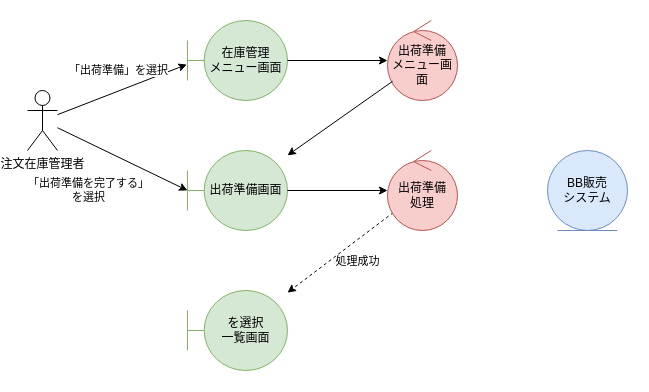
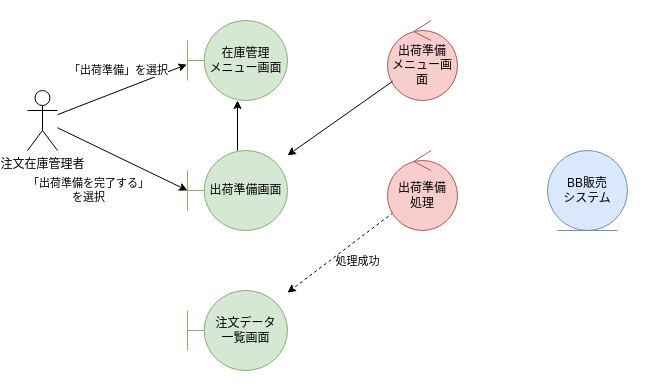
- <mxCell id="9" value="" style="endArrow=classic;html=1;" parent="1" source="3" target="8" edge="1"><mxGeometry width="50" height="50" relative="1" as="geometry"><mxPoint x="605" y="140" as="sourcePoint" /><mxPoint x="655" y="90" as="targetPoint" /></mxGeometry></mxCell>
- <mxCell id="15" value="" style="endArrow=classic;html=1;" edge="1" parent="1" source="10" target="14"><mxGeometry width="50" height="50" relative="1" as="geometry"><mxPoint x="615" y="150" as="sourcePoint" /><mxPoint x="665" y="100" as="targetPoint" /></mxGeometry></mxCell>
+ <mxCell id="15" value="" style="endArrow=classic;html=1;" edge="1" parent="1" source="10" target="3"><mxGeometry width="50" height="50" relative="1" as="geometry"><mxPoint x="615" y="150" as="sourcePoint" /><mxPoint x="665" y="100" as="targetPoint" /></mxGeometry></mxCell>
- <mxCell id="17" value="&lt;div&gt;を選択&lt;/div&gt;&lt;div&gt;一覧画面&lt;/div&gt;" style="shape=umlBoundary;whiteSpace=wrap;html=1;fillColor=#d5e8d4;strokeColor=#82b366;" vertex="1" parent="1"><mxGeometry x="180" y="290" width="100" height="80" as="geometry" /></mxCell>
+ <mxCell id="17" value="&lt;div&gt;注文データ&lt;/div&gt;&lt;div&gt;一覧画面&lt;/div&gt;" style="shape=umlBoundary;whiteSpace=wrap;html=1;fillColor=#d5e8d4;strokeColor=#82b366;" vertex="1" parent="1"><mxGeometry x="180" y="290" width="100" height="80" as="geometry" /></mxCell>
